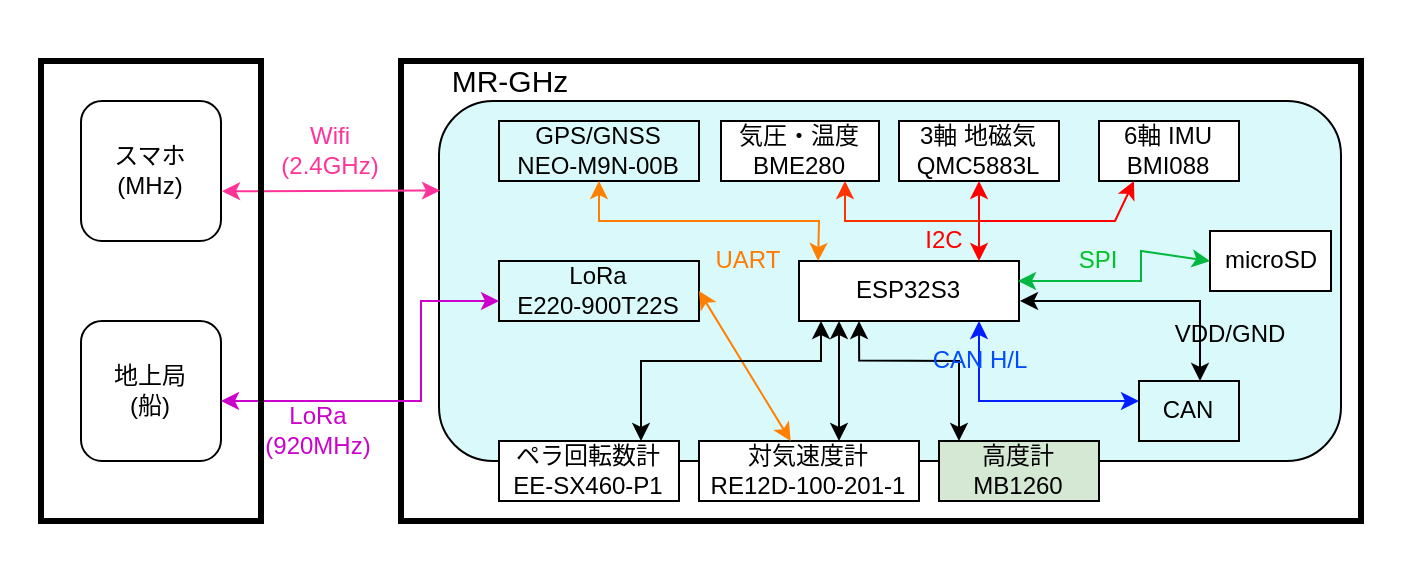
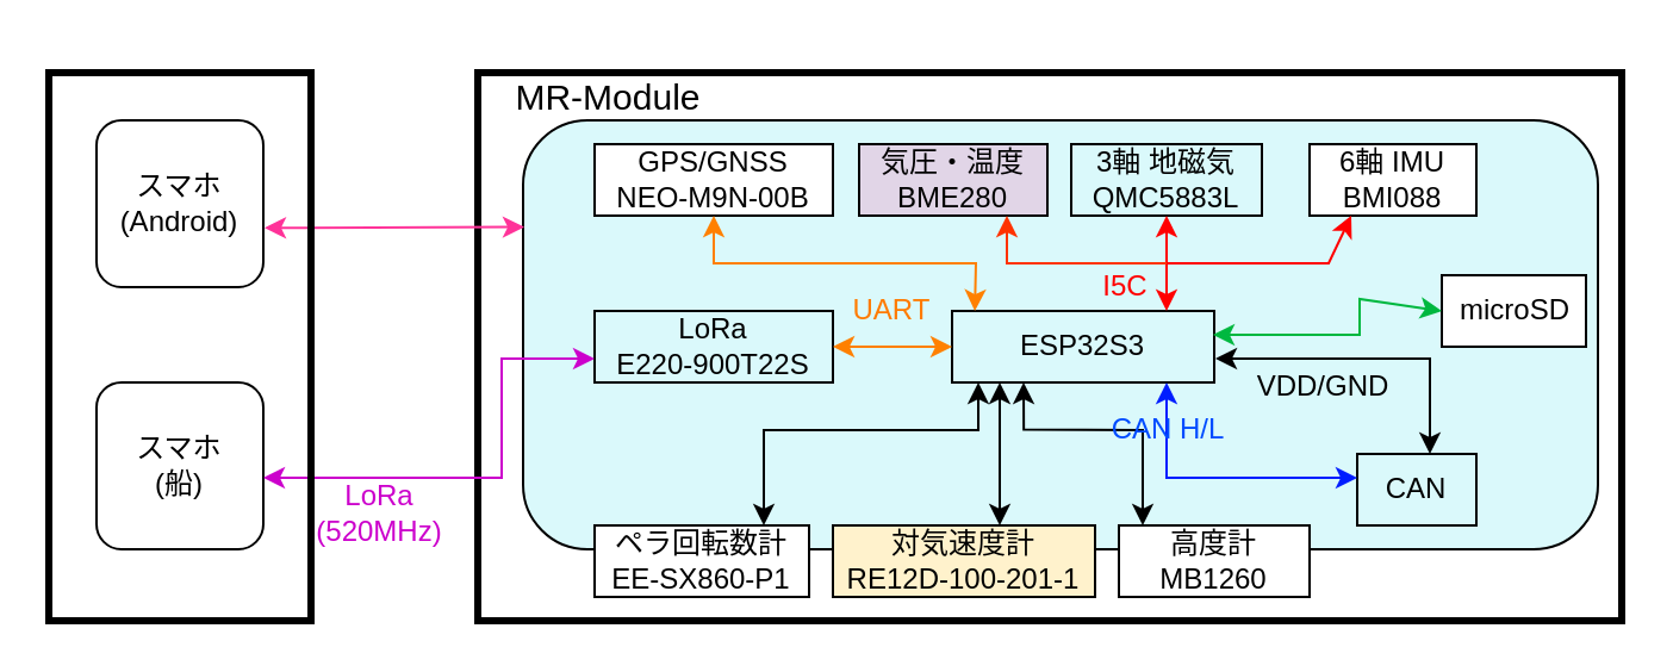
- <mxCell id="29" value="&lt;div style=&quot;text-align: left; font-size: 15px;&quot;&gt;MR-GHz&lt;/div&gt;" style="text;html=1;align=center;verticalAlign=middle;whiteSpace=wrap;rounded=0;fontSize=15;" parent="1" vertex="1"><mxGeometry x="190" y="20" width="130" height="40" as="geometry" /></mxCell>
+ <mxCell id="29" value="&lt;div style=&quot;text-align: left; font-size: 15px;&quot;&gt;MR-Module&lt;/div&gt;" style="text;html=1;align=center;verticalAlign=middle;whiteSpace=wrap;rounded=0;fontSize=15;" parent="1" vertex="1"><mxGeometry x="190" y="20" width="130" height="40" as="geometry" /></mxCell>
- <mxCell id="37" value="&lt;font style=&quot;color: rgb(255, 51, 153);&quot;&gt;Wifi&lt;/font&gt;&lt;div&gt;&lt;font style=&quot;color: rgb(255, 51, 153);&quot;&gt;(2.4GHz)&lt;/font&gt;&lt;/div&gt;" style="text;html=1;align=center;verticalAlign=middle;whiteSpace=wrap;rounded=0;fontColor=#EEE91D;" parent="1" vertex="1"><mxGeometry x="130" y="60" width="70" height="30" as="geometry" /></mxCell>
- <mxCell id="8" value="GPS/GNSS&lt;div&gt;NEO-M9N-00B&lt;/div&gt;" style="rounded=0;whiteSpace=wrap;html=1;fillColor=#daf9fb;" parent="1" vertex="1"><mxGeometry x="249" y="60" width="100" height="30" as="geometry" /></mxCell>
+ <mxCell id="8" value="GPS/GNSS&lt;div&gt;NEO-M9N-00B&lt;/div&gt;" style="rounded=0;whiteSpace=wrap;html=1;" parent="1" vertex="1"><mxGeometry x="249" y="60" width="100" height="30" as="geometry" /></mxCell>
- <mxCell id="7" value="気圧・温度&lt;div&gt;BME280&lt;/div&gt;" style="rounded=0;whiteSpace=wrap;html=1;" parent="1" vertex="1"><mxGeometry x="360" y="60" width="79" height="30" as="geometry" /></mxCell>
+ <mxCell id="7" value="気圧・温度&lt;div&gt;BME280&lt;/div&gt;" style="rounded=0;whiteSpace=wrap;html=1;fillColor=#e1d5e7;" parent="1" vertex="1"><mxGeometry x="360" y="60" width="79" height="30" as="geometry" /></mxCell>
- <mxCell id="6" value="3軸 地磁気&lt;div&gt;QMC5883L&lt;/div&gt;" style="rounded=0;whiteSpace=wrap;html=1;" parent="1" vertex="1"><mxGeometry x="449" y="60" width="80" height="30" as="geometry" /></mxCell>
+ <mxCell id="6" value="3軸 地磁気&lt;div&gt;QMC5883L&lt;/div&gt;" style="rounded=0;whiteSpace=wrap;html=1;fillColor=#daf9fb;" parent="1" vertex="1"><mxGeometry x="449" y="60" width="80" height="30" as="geometry" /></mxCell>
- <mxCell id="32" value="スマホ&lt;div&gt;(MHz)&lt;/div&gt;" style="text;html=1;align=center;verticalAlign=middle;whiteSpace=wrap;rounded=0;" parent="1" vertex="1"><mxGeometry x="45" y="67.5" width="60" height="35" as="geometry" /></mxCell>
+ <mxCell id="32" value="スマホ&lt;div&gt;(Android)&lt;/div&gt;" style="text;html=1;align=center;verticalAlign=middle;whiteSpace=wrap;rounded=0;" parent="1" vertex="1"><mxGeometry x="45" y="67.5" width="60" height="35" as="geometry" /></mxCell>
- <mxCell id="18" value="I2C" style="text;html=1;align=center;verticalAlign=middle;whiteSpace=wrap;rounded=0;fontColor=#ff0000;" parent="1" vertex="1"><mxGeometry x="449" y="110" width="46" height="20" as="geometry" /></mxCell>
+ <mxCell id="18" value="I5C" style="text;html=1;align=center;verticalAlign=middle;whiteSpace=wrap;rounded=0;fontColor=#ff0000;" parent="1" vertex="1"><mxGeometry x="449" y="110" width="46" height="20" as="geometry" /></mxCell>
- <mxCell id="22" value="SPI" style="text;html=1;align=center;verticalAlign=middle;whiteSpace=wrap;rounded=0;fontColor=#00c227;" parent="1" vertex="1"><mxGeometry x="529" y="120" width="40" height="20" as="geometry" /></mxCell>
- <mxCell id="4" value="ESP32S3" style="rounded=0;whiteSpace=wrap;html=1;" parent="1" vertex="1"><mxGeometry x="399" y="130" width="110" height="30" as="geometry" /></mxCell>
+ <mxCell id="4" value="ESP32S3" style="rounded=0;whiteSpace=wrap;html=1;fillColor=#daf9fb;" parent="1" vertex="1"><mxGeometry x="399" y="130" width="110" height="30" as="geometry" /></mxCell>
- <mxCell id="39" value="&lt;font style=&quot;font-size: 12px;&quot;&gt;VDD/GND&lt;/font&gt;" style="text;html=1;align=center;verticalAlign=middle;whiteSpace=wrap;rounded=0;fontSize=16;" parent="1" vertex="1"><mxGeometry x="584.5" y="155" width="60" height="20" as="geometry" /></mxCell>
+ <mxCell id="39" value="&lt;font style=&quot;font-size: 12px;&quot;&gt;VDD/GND&lt;/font&gt;" style="text;html=1;align=center;verticalAlign=middle;whiteSpace=wrap;rounded=0;fontSize=16;" parent="1" vertex="1"><mxGeometry x="524.5" y="150" width="60" height="20" as="geometry" /></mxCell>
- <mxCell id="33" value="地上局&lt;div&gt;(船)&lt;/div&gt;" style="text;html=1;align=center;verticalAlign=middle;whiteSpace=wrap;rounded=0;" parent="1" vertex="1"><mxGeometry x="40" y="180" width="70" height="30" as="geometry" /></mxCell>
+ <mxCell id="33" value="スマホ&lt;div&gt;(船)&lt;/div&gt;" style="text;html=1;align=center;verticalAlign=middle;whiteSpace=wrap;rounded=0;" parent="1" vertex="1"><mxGeometry x="40" y="180" width="70" height="30" as="geometry" /></mxCell>
- <mxCell id="23" value="" style="endArrow=classic;startArrow=classic;html=1;rounded=0;strokeColor=#FF8000;exitX=1;exitY=0.5;exitDx=0;exitDy=0;" parent="1" source="9" target="12" edge="1"><mxGeometry width="50" height="50" relative="1" as="geometry"><mxPoint x="354" y="144.71" as="sourcePoint" /><mxPoint x="394" y="144.71" as="targetPoint" /></mxGeometry></mxCell>
+ <mxCell id="23" value="" style="endArrow=classic;startArrow=classic;html=1;rounded=0;strokeColor=#FF8000;entryX=0;entryY=0.5;entryDx=0;entryDy=0;exitX=1;exitY=0.5;exitDx=0;exitDy=0;" parent="1" source="9" target="4" edge="1"><mxGeometry width="50" height="50" relative="1" as="geometry"><mxPoint x="354" y="144.71" as="sourcePoint" /><mxPoint x="394" y="144.71" as="targetPoint" /></mxGeometry></mxCell>
- <mxCell id="36" value="&lt;font style=&quot;color: rgb(204, 0, 204);&quot;&gt;LoRa&lt;/font&gt;&lt;div&gt;&lt;font style=&quot;color: rgb(204, 0, 204);&quot;&gt;(920MHz)&lt;/font&gt;&lt;/div&gt;" style="text;html=1;align=center;verticalAlign=middle;whiteSpace=wrap;rounded=0;fontColor=#FF66FF;" parent="1" vertex="1"><mxGeometry x="129" y="200" width="60" height="30" as="geometry" /></mxCell>
+ <mxCell id="36" value="&lt;font style=&quot;color: rgb(204, 0, 204);&quot;&gt;LoRa&lt;/font&gt;&lt;div&gt;&lt;font style=&quot;color: rgb(204, 0, 204);&quot;&gt;(520MHz)&lt;/font&gt;&lt;/div&gt;" style="text;html=1;align=center;verticalAlign=middle;whiteSpace=wrap;rounded=0;fontColor=#FF66FF;" parent="1" vertex="1"><mxGeometry x="129" y="200" width="60" height="30" as="geometry" /></mxCell>
- <mxCell id="13" value="&lt;div&gt;ペラ回転数計&lt;/div&gt;&lt;div&gt;EE-SX460-P1&lt;/div&gt;" style="rounded=0;whiteSpace=wrap;html=1;" parent="1" vertex="1"><mxGeometry x="249" y="220" width="90" height="30" as="geometry" /></mxCell>
+ <mxCell id="13" value="&lt;div&gt;ペラ回転数計&lt;/div&gt;&lt;div&gt;EE-SX860-P1&lt;/div&gt;" style="rounded=0;whiteSpace=wrap;html=1;" parent="1" vertex="1"><mxGeometry x="249" y="220" width="90" height="30" as="geometry" /></mxCell>
- <mxCell id="12" value="対気速度計&lt;div&gt;RE12D-100-201-1&lt;/div&gt;" style="rounded=0;whiteSpace=wrap;html=1;" parent="1" vertex="1"><mxGeometry x="349" y="220" width="110" height="30" as="geometry" /></mxCell>
+ <mxCell id="12" value="対気速度計&lt;div&gt;RE12D-100-201-1&lt;/div&gt;" style="rounded=0;whiteSpace=wrap;html=1;fillColor=#fff2cc;" parent="1" vertex="1"><mxGeometry x="349" y="220" width="110" height="30" as="geometry" /></mxCell>
- <mxCell id="14" value="&lt;div&gt;高度計&lt;/div&gt;&lt;div&gt;MB1260&lt;/div&gt;" style="rounded=0;whiteSpace=wrap;html=1;fillColor=#d5e8d4;" parent="1" vertex="1"><mxGeometry x="469" y="220" width="80" height="30" as="geometry" /></mxCell>
+ <mxCell id="14" value="&lt;div&gt;高度計&lt;/div&gt;&lt;div&gt;MB1260&lt;/div&gt;" style="rounded=0;whiteSpace=wrap;html=1;" parent="1" vertex="1"><mxGeometry x="469" y="220" width="80" height="30" as="geometry" /></mxCell>
